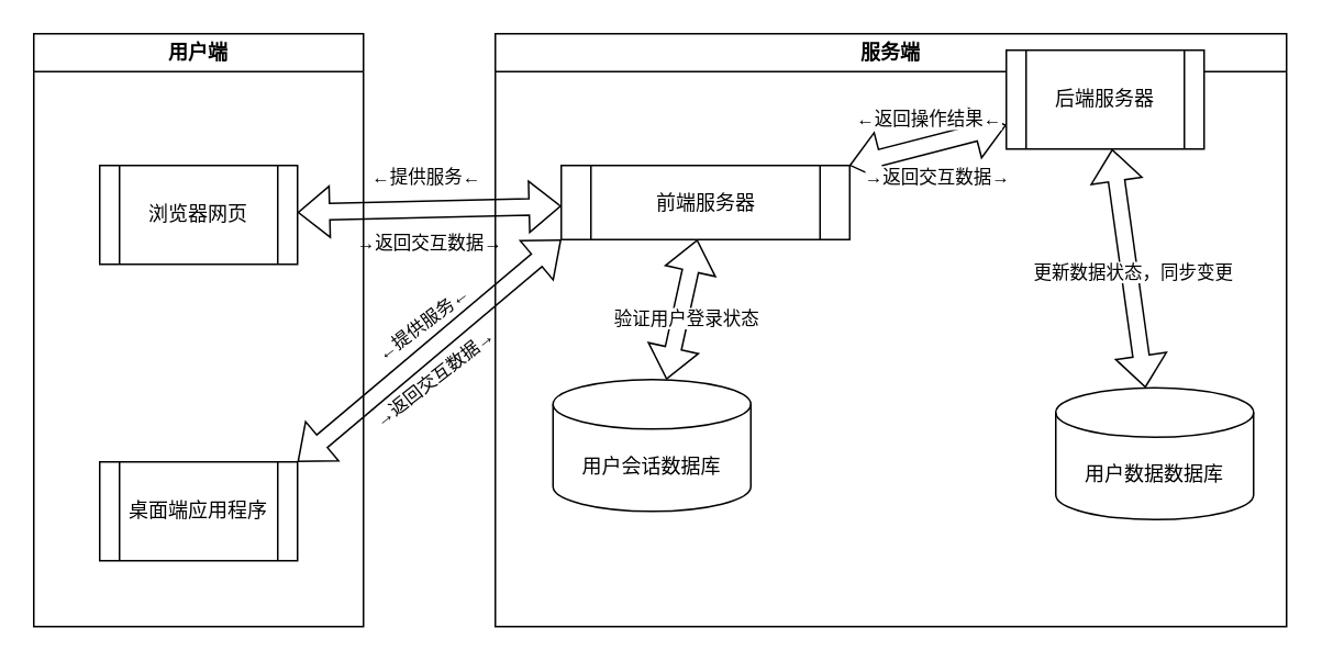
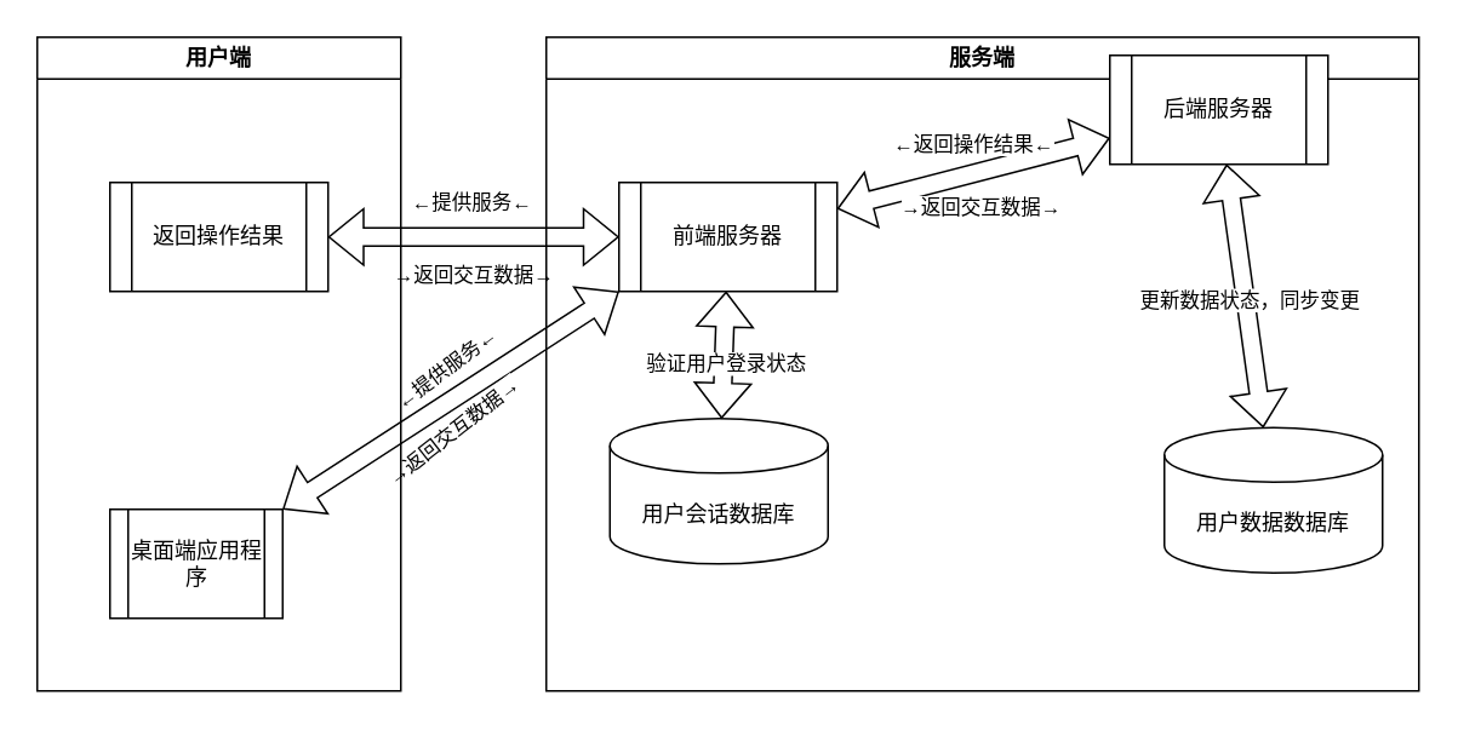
- <mxCell id="12" value="前端服务器" style="shape=process;whiteSpace=wrap;html=1;backgroundOutline=1;" vertex="1" parent="11"><mxGeometry x="40" y="80" width="175" height="45" as="geometry" /></mxCell>
+ <mxCell id="12" value="前端服务器" style="shape=process;whiteSpace=wrap;html=1;backgroundOutline=1;" vertex="1" parent="11"><mxGeometry x="40" y="80" width="120" height="60" as="geometry" /></mxCell>
- <mxCell id="10" value="浏览器网页" style="shape=process;whiteSpace=wrap;html=1;backgroundOutline=1;" vertex="1" parent="8"><mxGeometry x="40" y="80" width="120" height="60" as="geometry" /></mxCell>
+ <mxCell id="10" value="返回操作结果" style="shape=process;whiteSpace=wrap;html=1;backgroundOutline=1;" vertex="1" parent="8"><mxGeometry x="40" y="80" width="120" height="60" as="geometry" /></mxCell>
- <mxCell id="9" value="桌面端应用程序" style="shape=process;whiteSpace=wrap;html=1;backgroundOutline=1;" vertex="1" parent="8"><mxGeometry x="40" y="260" width="120" height="60" as="geometry" /></mxCell>
+ <mxCell id="9" value="桌面端应用程序" style="shape=process;whiteSpace=wrap;html=1;backgroundOutline=1;" vertex="1" parent="8"><mxGeometry x="40" y="260" width="95" height="60" as="geometry" /></mxCell>
